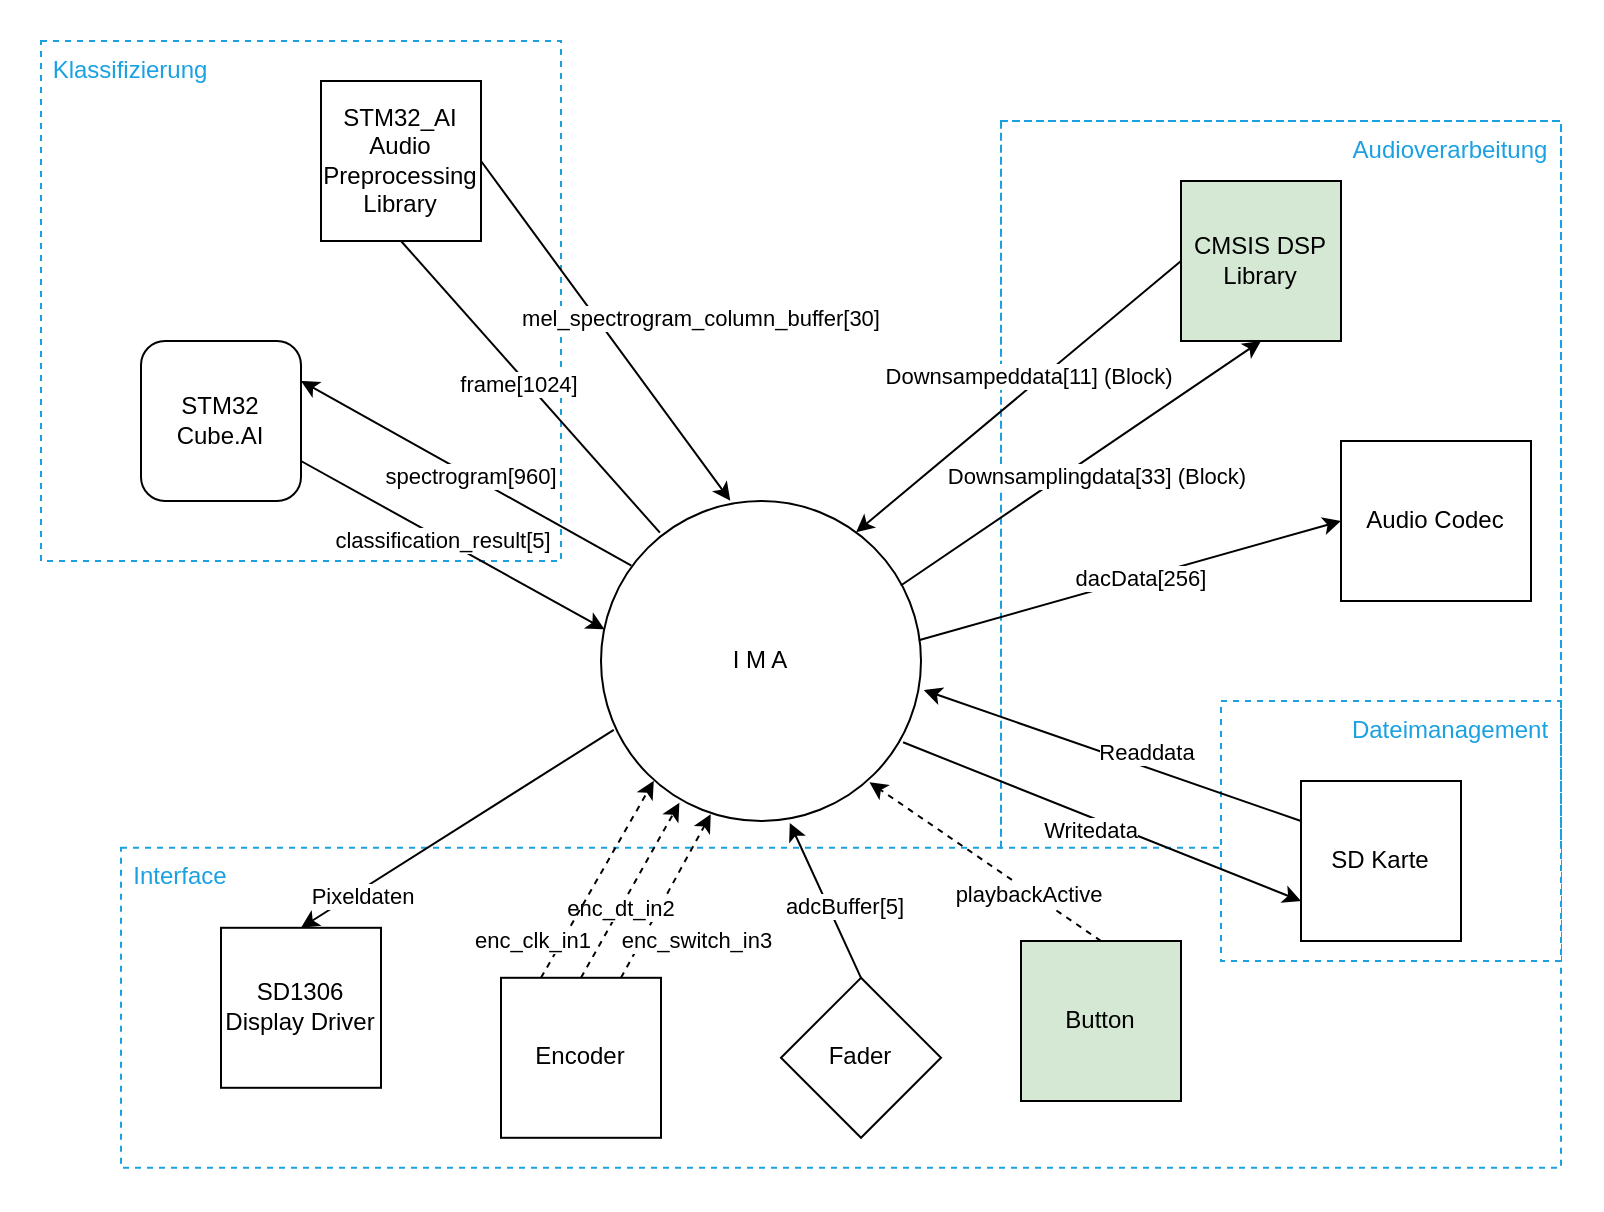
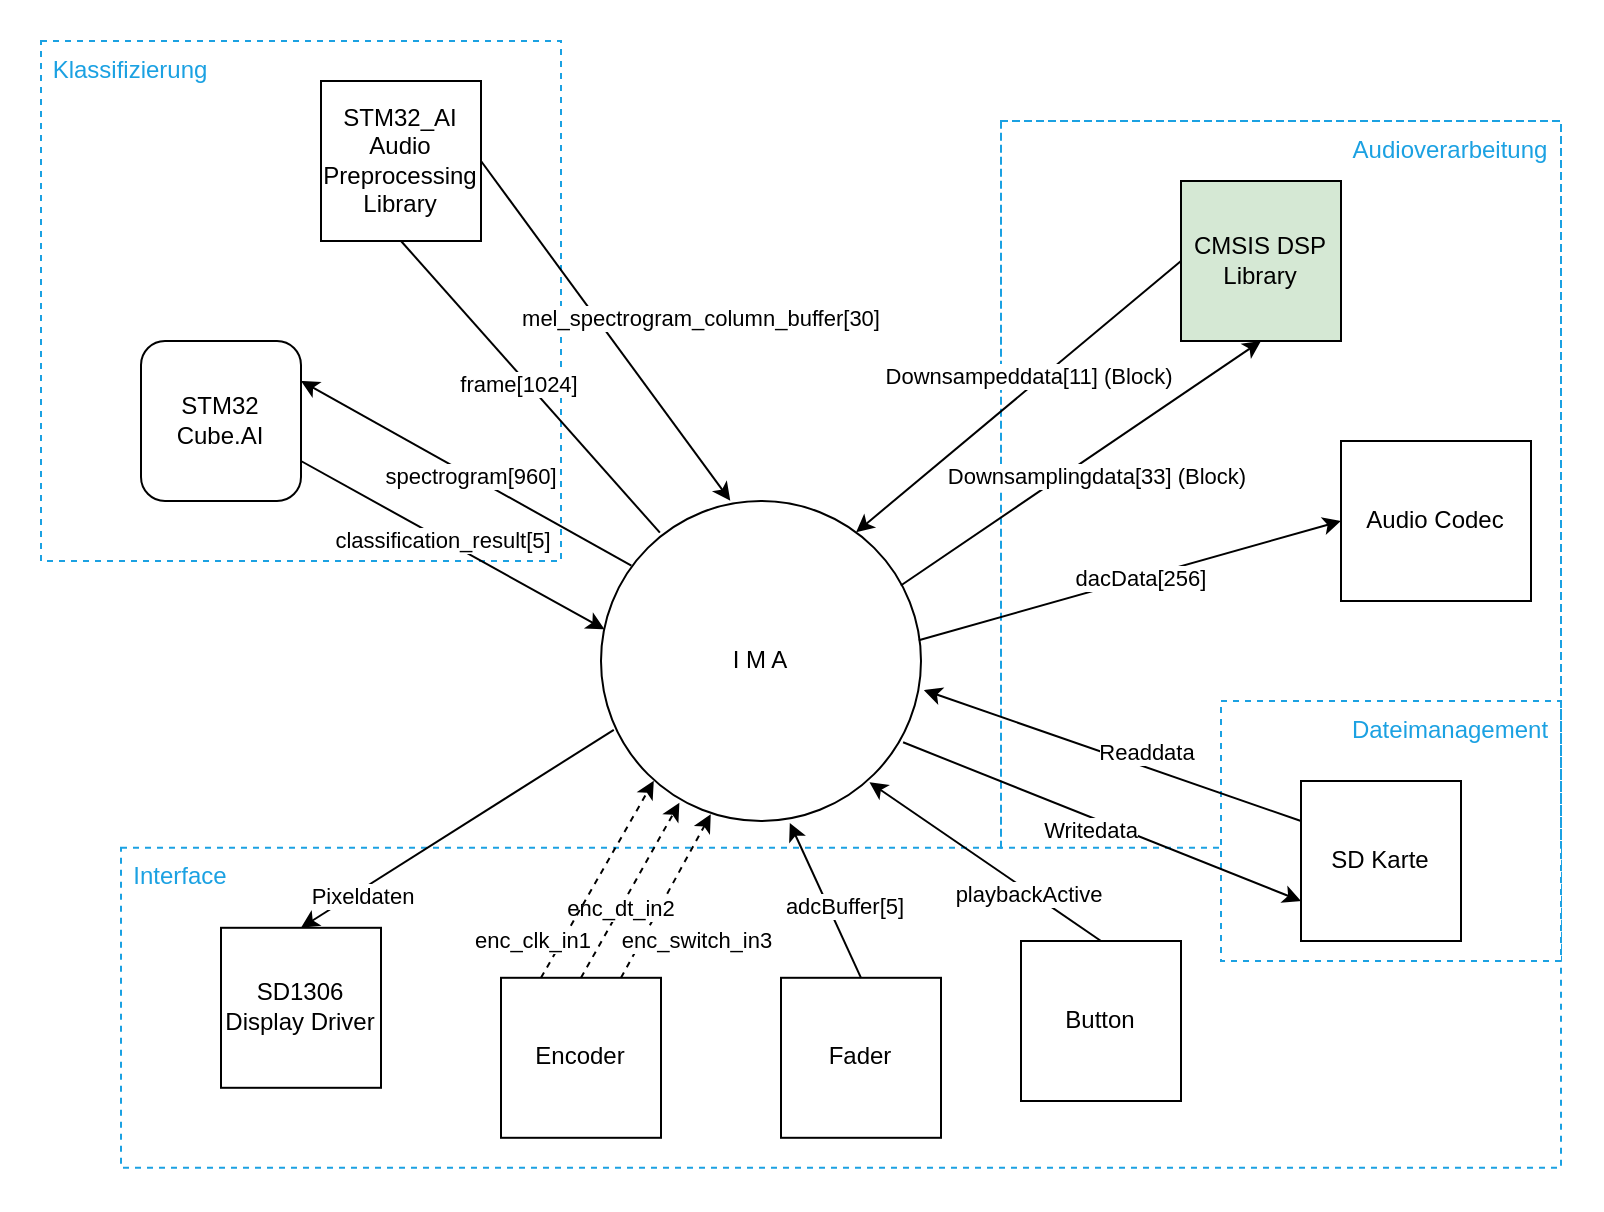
- <mxCell id="31" value="" style="endArrow=classic;html=1;rounded=0;exitX=0.5;exitY=0;exitDx=0;exitDy=0;entryX=0.839;entryY=0.879;entryDx=0;entryDy=0;entryPerimeter=0;dashed=1;" parent="1" source="21" target="9" edge="1"><mxGeometry width="50" height="50" relative="1" as="geometry"><mxPoint x="440" y="434" as="sourcePoint" /><mxPoint x="520" y="330" as="targetPoint" /></mxGeometry></mxCell>
+ <mxCell id="31" value="" style="endArrow=classic;html=1;rounded=0;exitX=0.5;exitY=0;exitDx=0;exitDy=0;entryX=0.839;entryY=0.879;entryDx=0;entryDy=0;entryPerimeter=0;dashed=0;" parent="1" source="21" target="9" edge="1"><mxGeometry width="50" height="50" relative="1" as="geometry"><mxPoint x="440" y="434" as="sourcePoint" /><mxPoint x="520" y="330" as="targetPoint" /></mxGeometry></mxCell>
- <mxCell id="21" value="Button" style="rounded=0;whiteSpace=wrap;html=1;fillColor=#d5e8d4;" parent="1" vertex="1"><mxGeometry x="510" y="470" width="80" height="80" as="geometry" /></mxCell>
+ <mxCell id="21" value="Button" style="rounded=0;whiteSpace=wrap;html=1;" parent="1" vertex="1"><mxGeometry x="510" y="470" width="80" height="80" as="geometry" /></mxCell>
- <mxCell id="19" value="Fader" style="rhombus;whiteSpace=wrap;html=1;" parent="1" vertex="1"><mxGeometry x="390" y="488.4" width="80" height="80" as="geometry" /></mxCell>
+ <mxCell id="19" value="Fader" style="rounded=0;whiteSpace=wrap;html=1;" parent="1" vertex="1"><mxGeometry x="390" y="488.4" width="80" height="80" as="geometry" /></mxCell>
